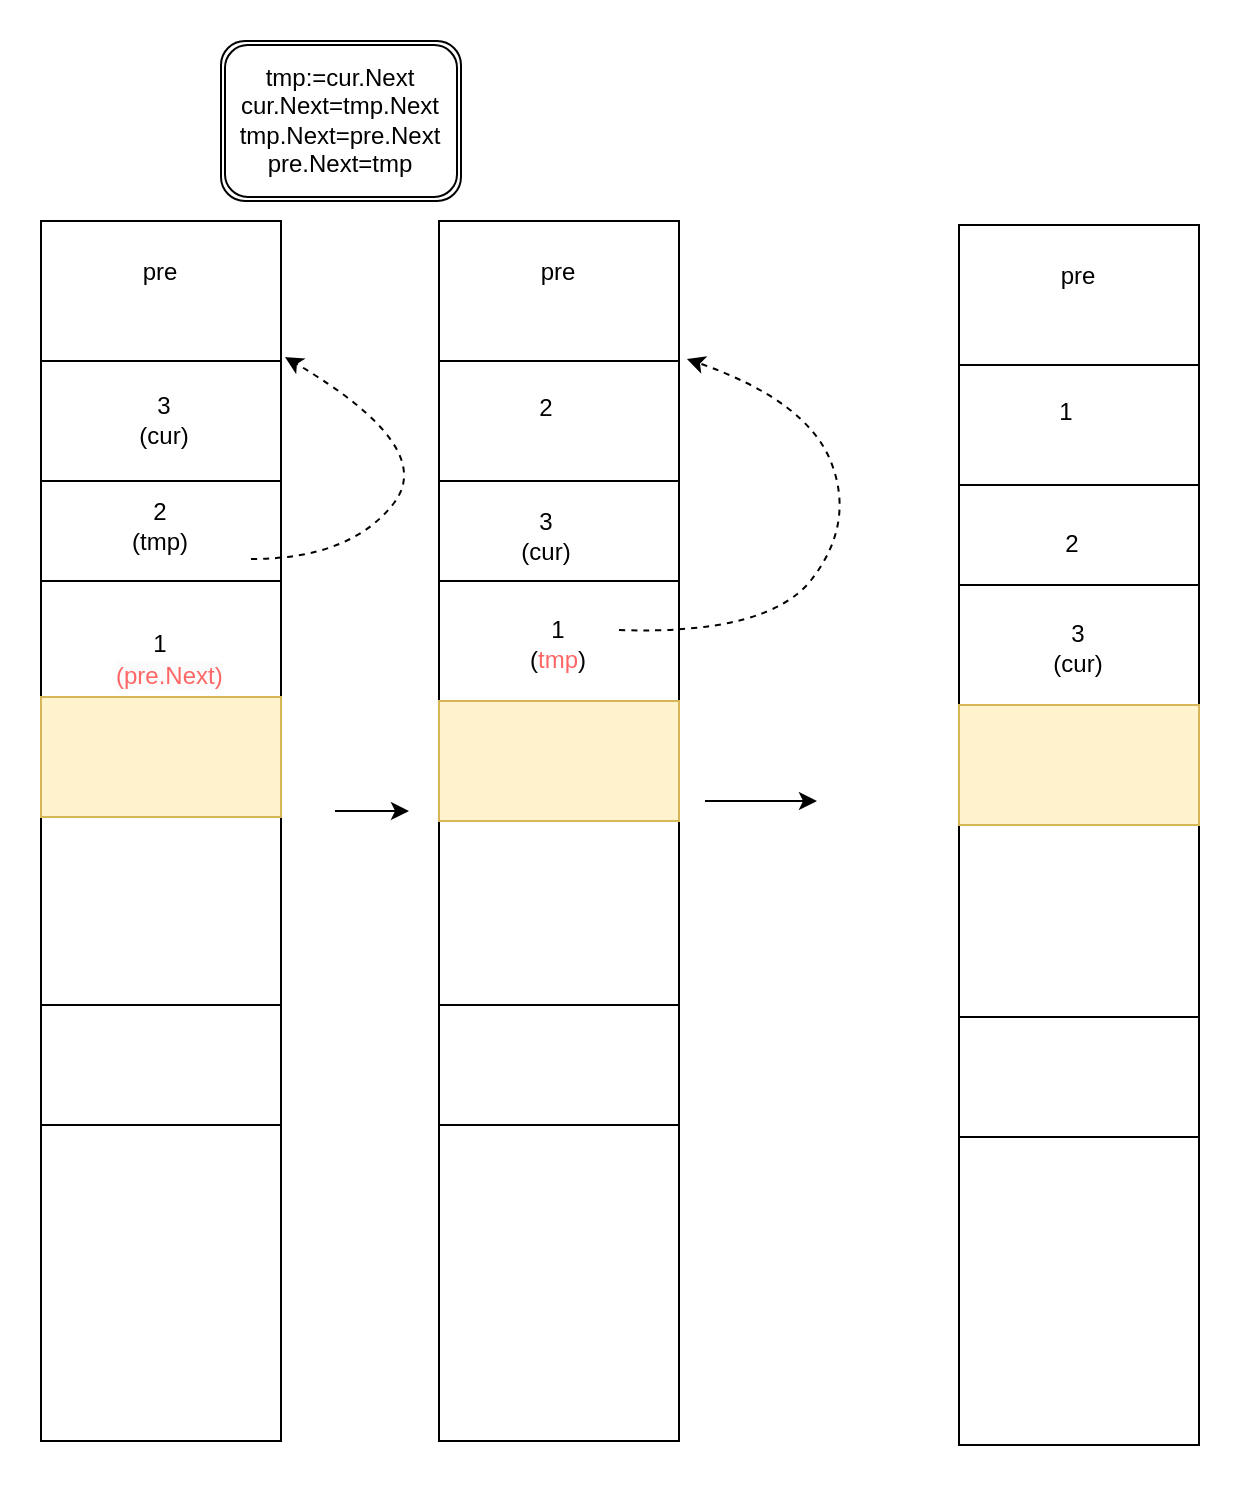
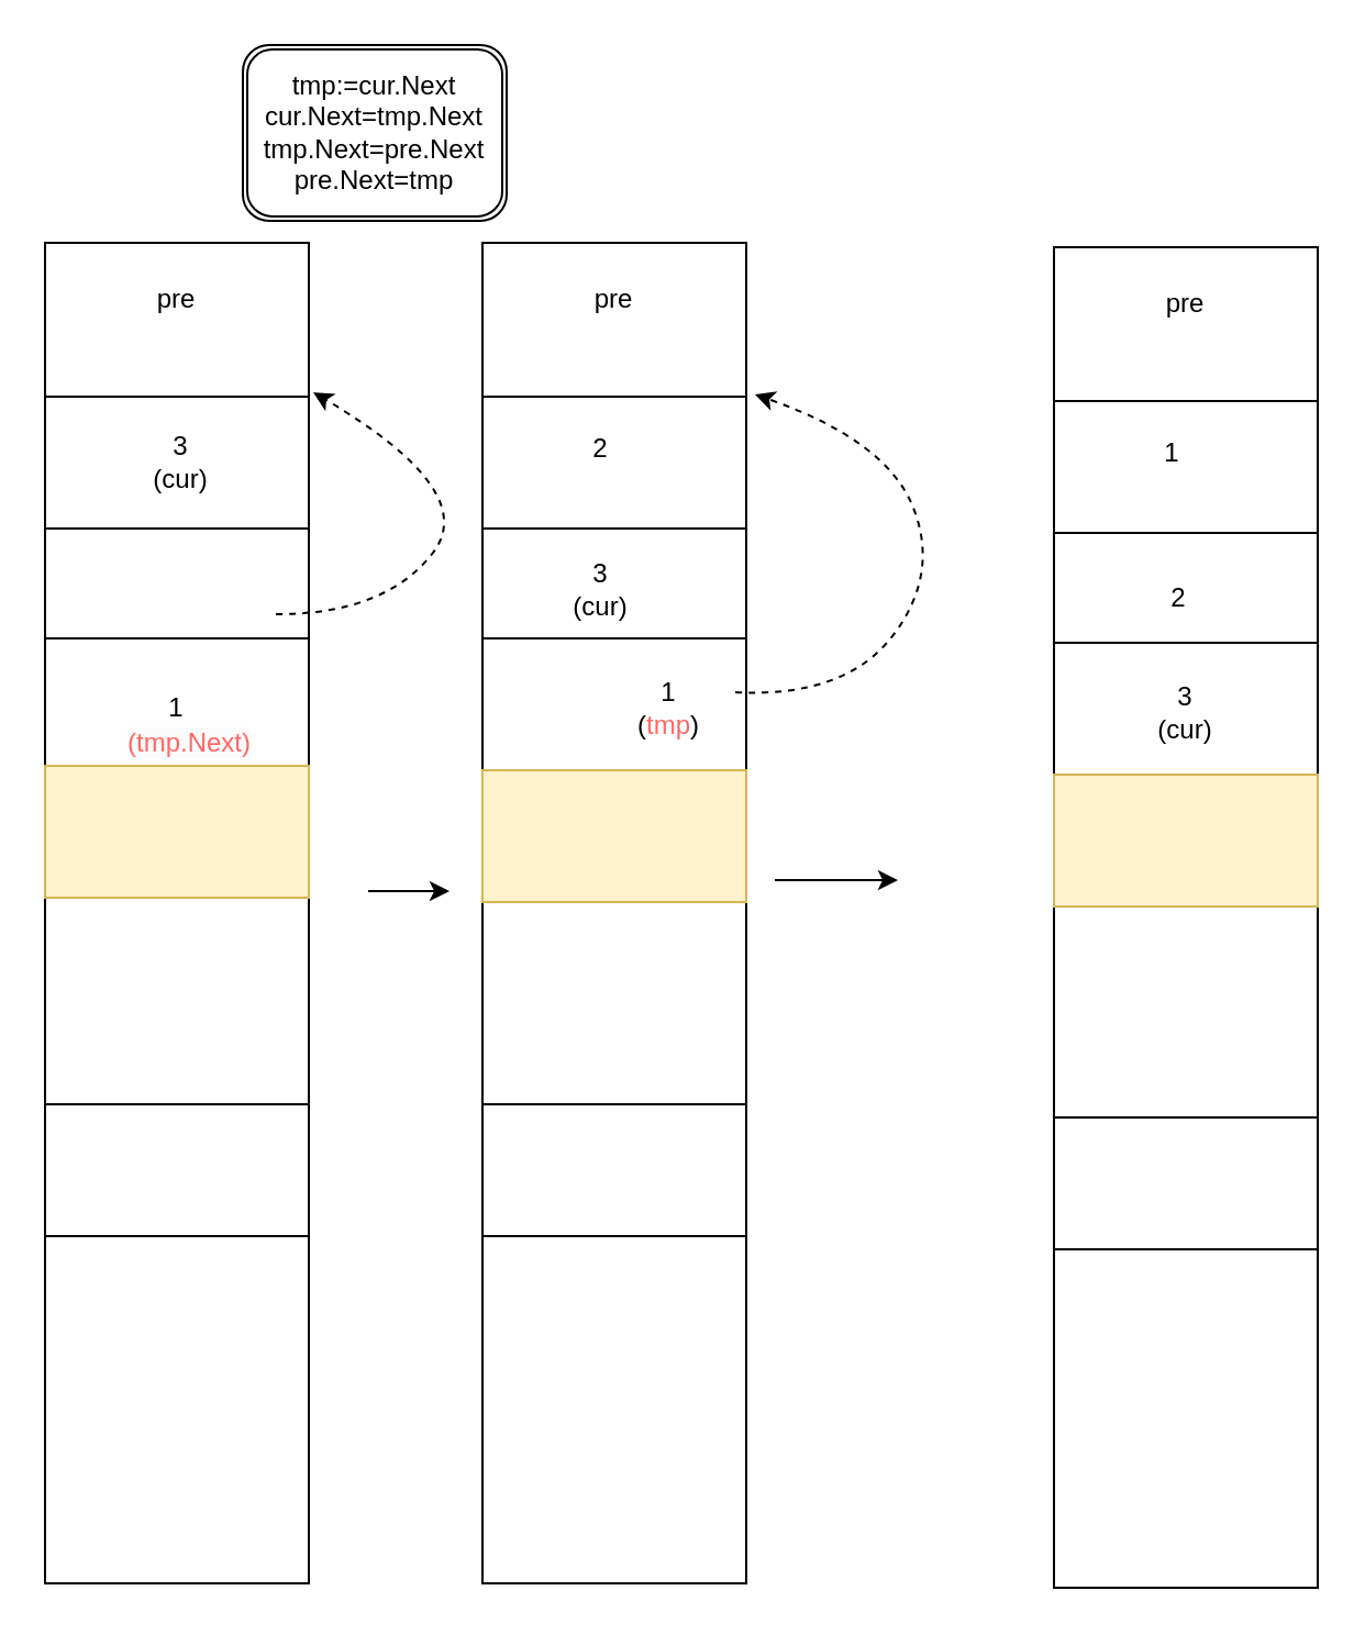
- <mxCell id="9" value="2&lt;br&gt;(tmp)" style="text;strokeColor=none;align=center;fillColor=none;html=1;verticalAlign=middle;whiteSpace=wrap;rounded=0;" vertex="1" parent="1"><mxGeometry x="50" y="248" width="60" height="30" as="geometry" /></mxCell>
- <mxCell id="19" value="1&lt;br&gt;(&lt;font color=&quot;#ff6666&quot;&gt;tmp&lt;/font&gt;)" style="text;strokeColor=none;align=center;fillColor=none;html=1;verticalAlign=middle;whiteSpace=wrap;rounded=0;" vertex="1" parent="1"><mxGeometry x="249" y="307" width="60" height="30" as="geometry" /></mxCell>
+ <mxCell id="19" value="1&lt;br&gt;(&lt;font color=&quot;#ff6666&quot;&gt;tmp&lt;/font&gt;)" style="text;strokeColor=none;align=center;fillColor=none;html=1;verticalAlign=middle;whiteSpace=wrap;rounded=0;" vertex="1" parent="1"><mxGeometry x="274" y="307" width="60" height="30" as="geometry" /></mxCell>
- <mxCell id="33" value="&lt;span style=&quot;font-family: Helvetica; font-size: 12px; font-style: normal; font-variant-ligatures: normal; font-variant-caps: normal; font-weight: 400; letter-spacing: normal; orphans: 2; text-align: center; text-indent: 0px; text-transform: none; widows: 2; word-spacing: 0px; -webkit-text-stroke-width: 0px; background-color: rgb(251, 251, 251); text-decoration-thickness: initial; text-decoration-style: initial; text-decoration-color: initial; float: none; display: inline !important;&quot;&gt;&lt;font color=&quot;#ff6666&quot;&gt;(pre.Next)&lt;/font&gt;&lt;/span&gt;" style="text;whiteSpace=wrap;html=1;" vertex="1" parent="1"><mxGeometry x="56" y="324" width="56" height="36" as="geometry" /></mxCell>
+ <mxCell id="33" value="&lt;span style=&quot;font-family: Helvetica; font-size: 12px; font-style: normal; font-variant-ligatures: normal; font-variant-caps: normal; font-weight: 400; letter-spacing: normal; orphans: 2; text-align: center; text-indent: 0px; text-transform: none; widows: 2; word-spacing: 0px; -webkit-text-stroke-width: 0px; background-color: rgb(251, 251, 251); text-decoration-thickness: initial; text-decoration-style: initial; text-decoration-color: initial; float: none; display: inline !important;&quot;&gt;&lt;font color=&quot;#ff6666&quot;&gt;(tmp.Next)&lt;/font&gt;&lt;/span&gt;" style="text;whiteSpace=wrap;html=1;" vertex="1" parent="1"><mxGeometry x="56" y="324" width="56" height="36" as="geometry" /></mxCell>
